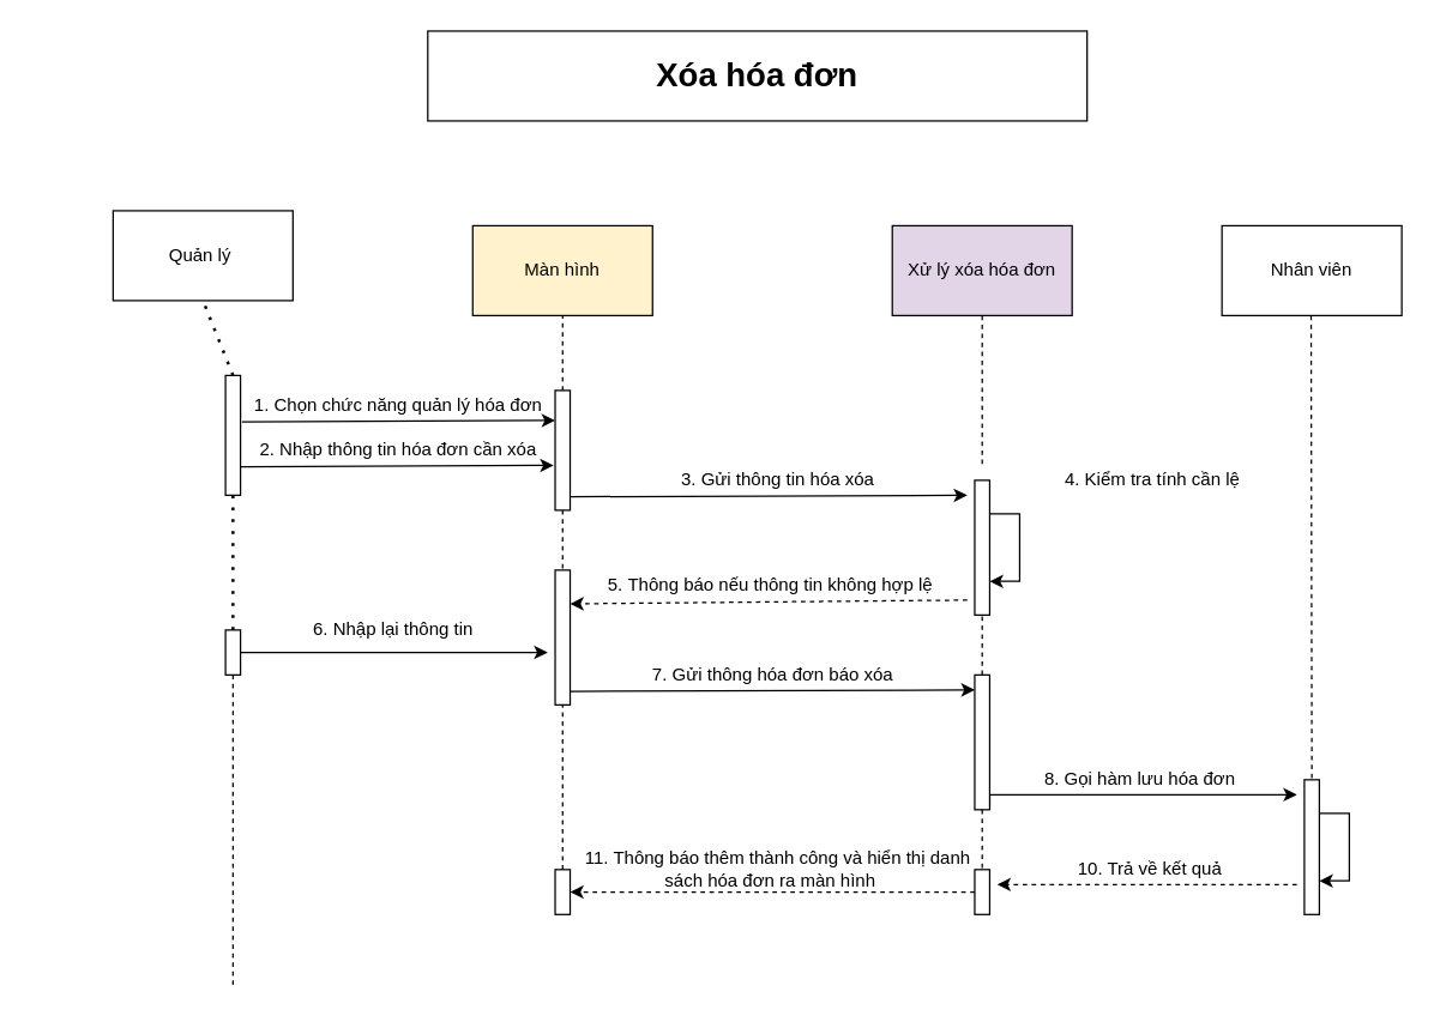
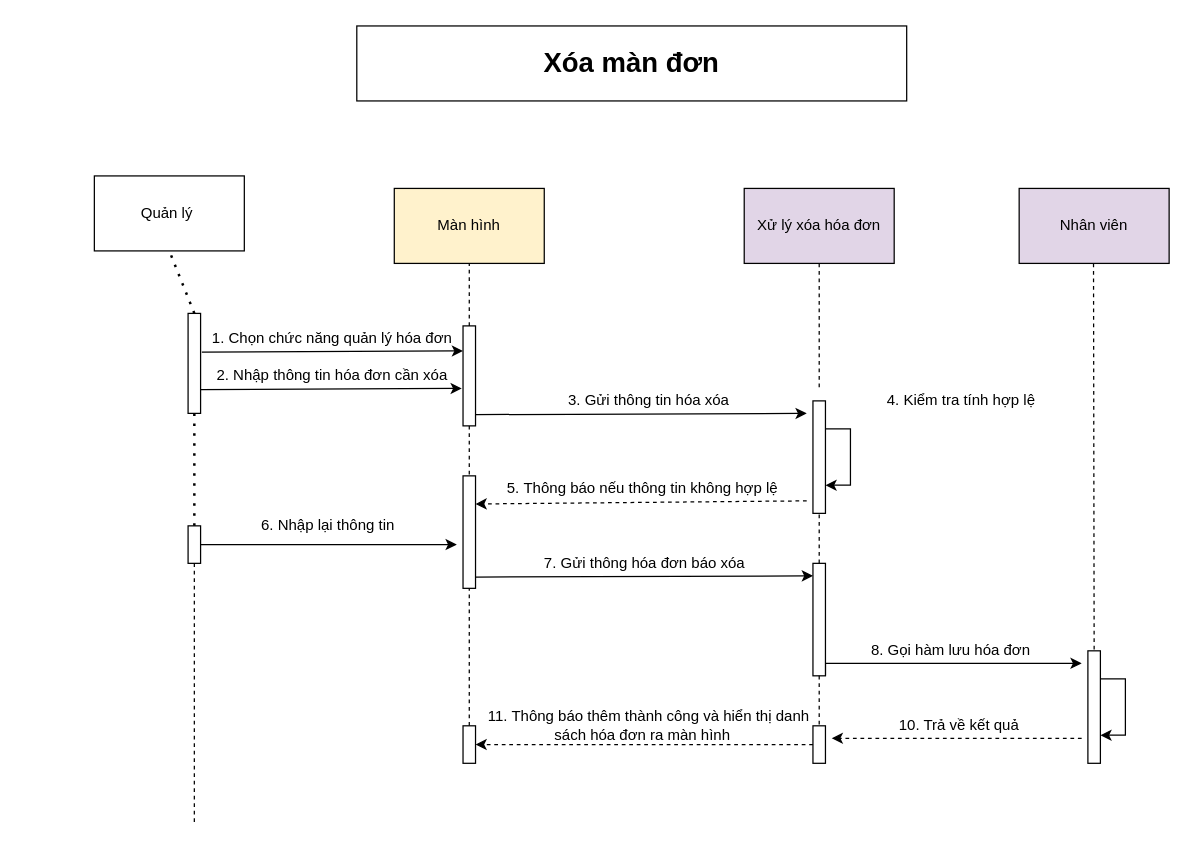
- <mxCell id="2" value="&lt;span style=&quot;font-size: 22px&quot;&gt;&lt;b&gt;Xóa hóa đơn&lt;/b&gt;&lt;/span&gt;" style="rounded=0;whiteSpace=wrap;html=1;" parent="1" vertex="1"><mxGeometry x="285" y="20" width="440" height="60" as="geometry" /></mxCell>
+ <mxCell id="2" value="&lt;span style=&quot;font-size: 22px&quot;&gt;&lt;b&gt;Xóa màn đơn&lt;/b&gt;&lt;/span&gt;" style="rounded=0;whiteSpace=wrap;html=1;" parent="1" vertex="1"><mxGeometry x="285" y="20" width="440" height="60" as="geometry" /></mxCell>
- <mxCell id="6" value="Nhân viên" style="rounded=0;whiteSpace=wrap;html=1;" parent="1" vertex="1"><mxGeometry x="815" y="150" width="120" height="60" as="geometry" /></mxCell>
+ <mxCell id="6" value="Nhân viên" style="rounded=0;whiteSpace=wrap;html=1;fillColor=#e1d5e7;" parent="1" vertex="1"><mxGeometry x="815" y="150" width="120" height="60" as="geometry" /></mxCell>
- <mxCell id="40" value="&amp;nbsp; &amp;nbsp; &amp;nbsp; &amp;nbsp; &amp;nbsp; &amp;nbsp; &amp;nbsp; &amp;nbsp; &amp;nbsp; &amp;nbsp; &amp;nbsp; &amp;nbsp; &amp;nbsp; &amp;nbsp; &amp;nbsp; &amp;nbsp; &amp;nbsp; &amp;nbsp; &amp;nbsp; &amp;nbsp; &amp;nbsp; &amp;nbsp; 4. Kiểm tra tính cần lệ" style="text;html=1;align=center;verticalAlign=middle;resizable=0;points=[];autosize=1;strokeColor=none;fillColor=none;fontSize=12;" parent="1" vertex="1"><mxGeometry x="555" y="310" width="280" height="20" as="geometry" /></mxCell>
+ <mxCell id="40" value="&amp;nbsp; &amp;nbsp; &amp;nbsp; &amp;nbsp; &amp;nbsp; &amp;nbsp; &amp;nbsp; &amp;nbsp; &amp;nbsp; &amp;nbsp; &amp;nbsp; &amp;nbsp; &amp;nbsp; &amp;nbsp; &amp;nbsp; &amp;nbsp; &amp;nbsp; &amp;nbsp; &amp;nbsp; &amp;nbsp; &amp;nbsp; &amp;nbsp; 4. Kiểm tra tính hợp lệ" style="text;html=1;align=center;verticalAlign=middle;resizable=0;points=[];autosize=1;strokeColor=none;fillColor=none;fontSize=12;" parent="1" vertex="1"><mxGeometry x="555" y="310" width="280" height="20" as="geometry" /></mxCell>
